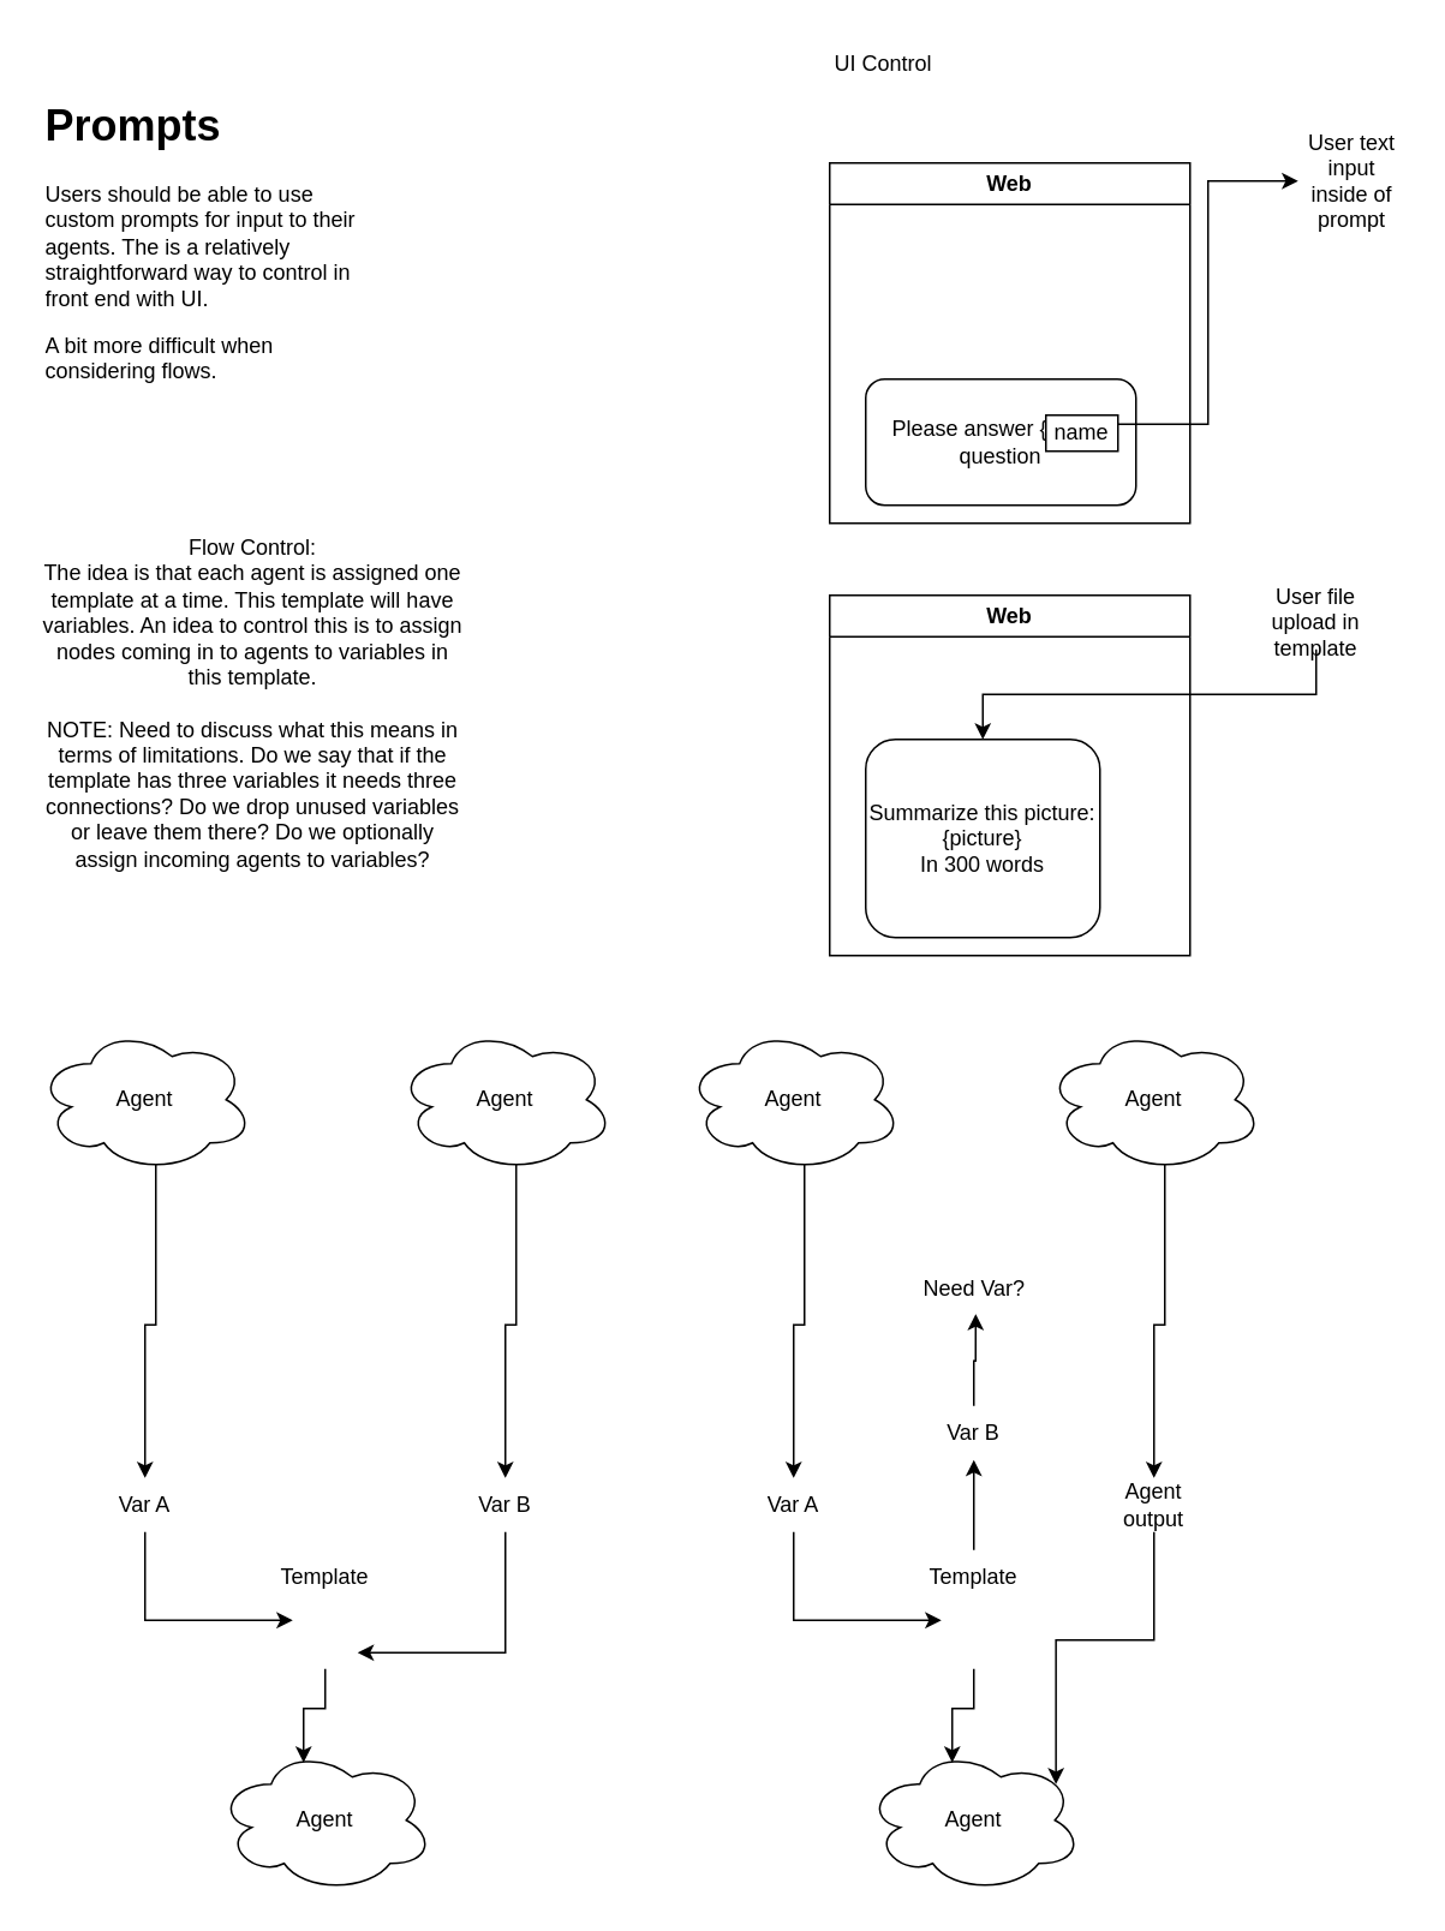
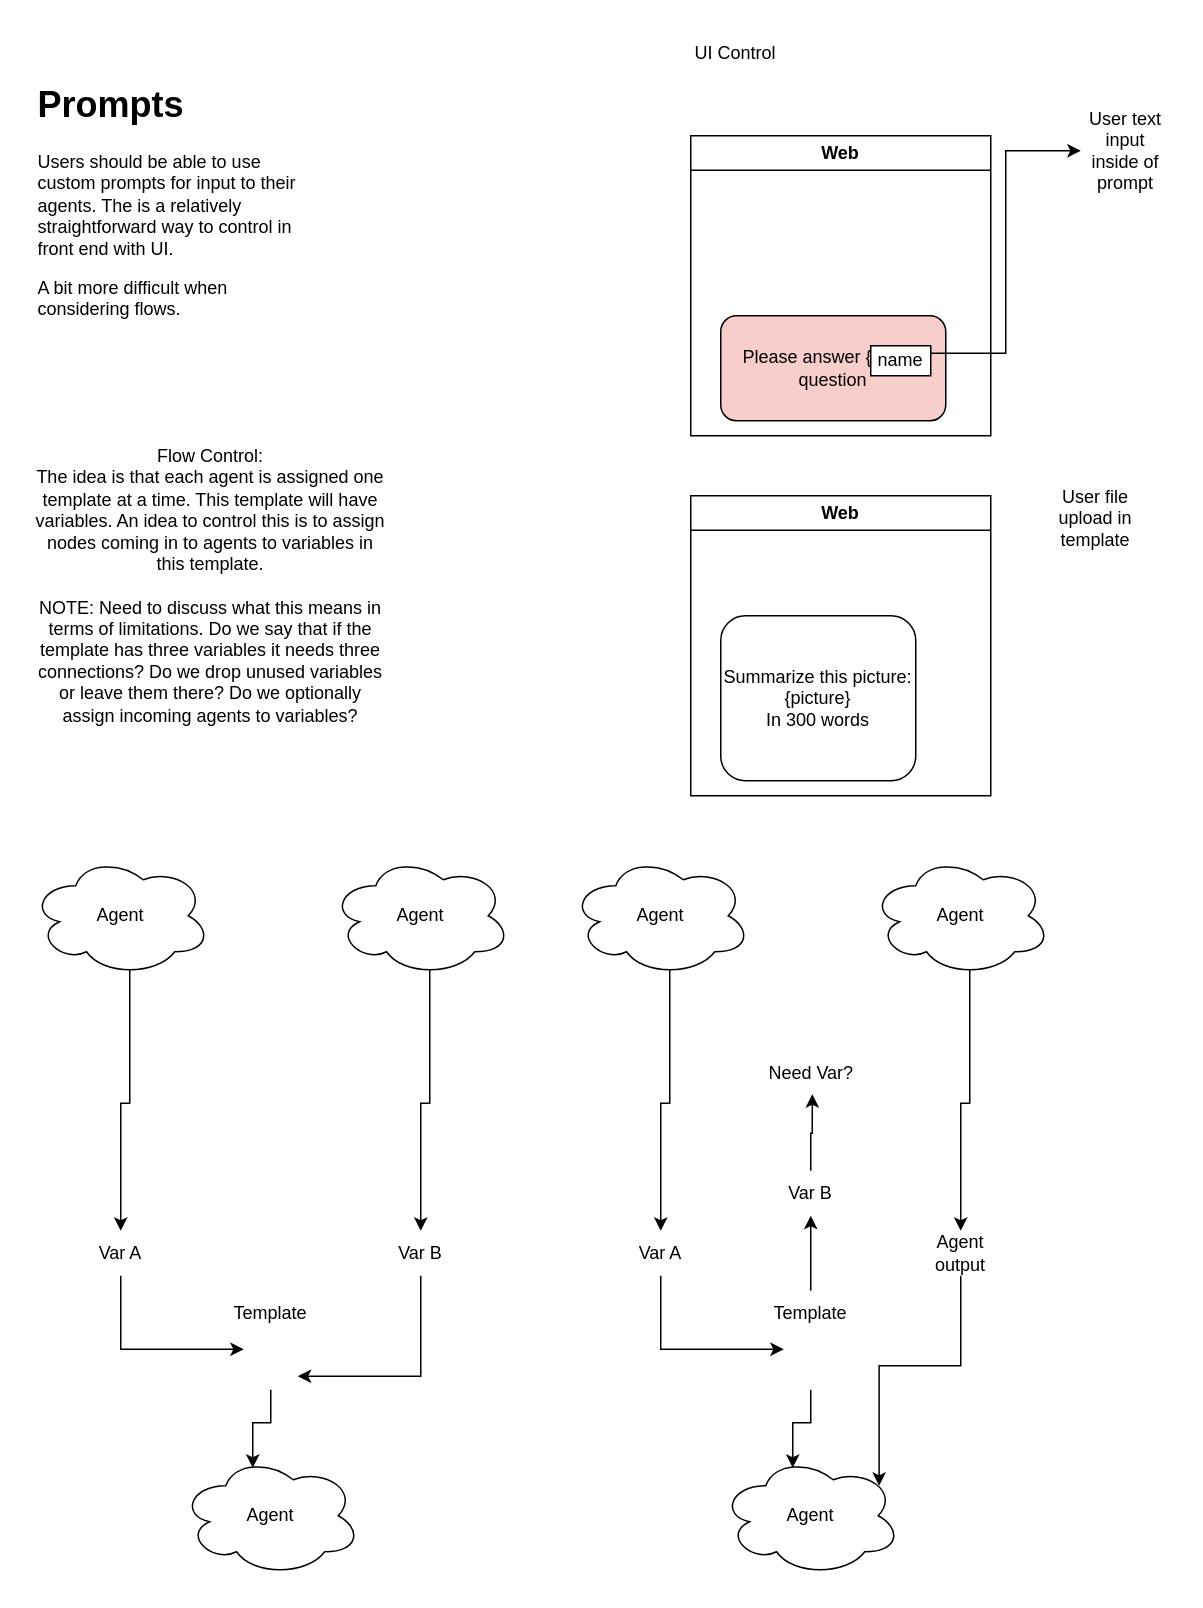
- <mxCell id="4" value="Please answer {name}&lt;br&gt;question" style="rounded=1;whiteSpace=wrap;html=1;" vertex="1" parent="3"><mxGeometry x="20" y="120" width="150" height="70" as="geometry" /></mxCell>
+ <mxCell id="4" value="Please answer {name}&lt;br&gt;question" style="rounded=1;whiteSpace=wrap;html=1;fillColor=#f8cecc;" vertex="1" parent="3"><mxGeometry x="20" y="120" width="150" height="70" as="geometry" /></mxCell>
- <mxCell id="10" style="edgeStyle=orthogonalEdgeStyle;rounded=0;orthogonalLoop=1;jettySize=auto;html=1;exitX=0.5;exitY=1;exitDx=0;exitDy=0;entryX=0.5;entryY=0;entryDx=0;entryDy=0;" edge="1" parent="1" source="11" target="9"><mxGeometry relative="1" as="geometry" /></mxCell>
